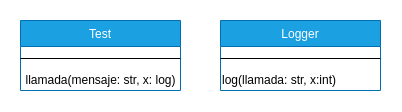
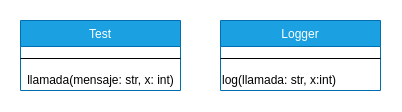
- <mxCell id="4" value="llamada(mensaje: str, x: log)" style="text;html=1;align=center;verticalAlign=middle;resizable=0;points=[];autosize=1;strokeColor=none;fillColor=none;" vertex="1" parent="2"><mxGeometry y="50" width="160" height="20" as="geometry" /></mxCell>
+ <mxCell id="4" value="llamada(mensaje: str, x: int)" style="text;html=1;align=center;verticalAlign=middle;resizable=0;points=[];autosize=1;strokeColor=none;fillColor=none;" vertex="1" parent="2"><mxGeometry y="50" width="160" height="20" as="geometry" /></mxCell>
